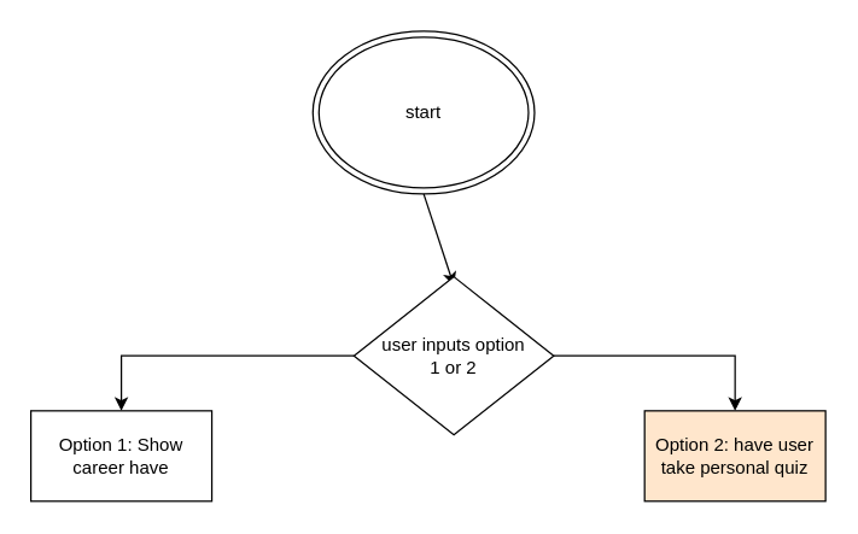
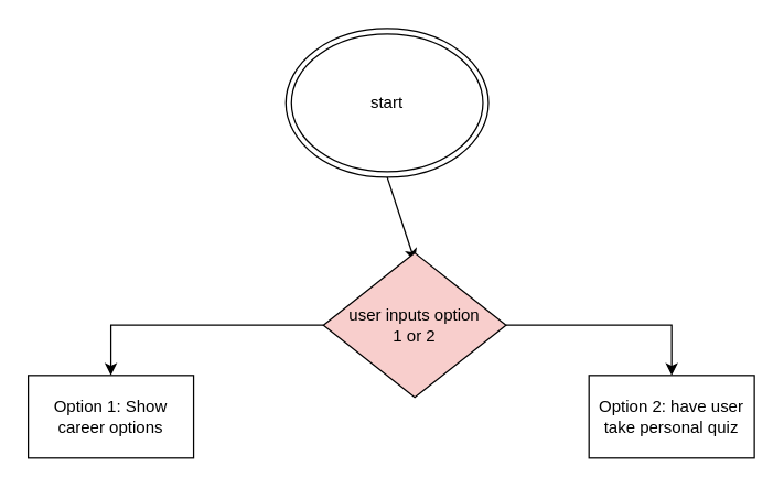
- <mxCell id="6" value="user inputs option&lt;br&gt;1 or 2" style="rhombus;whiteSpace=wrap;html=1;" vertex="1" parent="1"><mxGeometry x="234.25" y="183" width="132.5" height="105" as="geometry" /></mxCell>
+ <mxCell id="6" value="user inputs option&lt;br&gt;1 or 2" style="rhombus;whiteSpace=wrap;html=1;fillColor=#f8cecc;" vertex="1" parent="1"><mxGeometry x="234.25" y="183" width="132.5" height="105" as="geometry" /></mxCell>
- <mxCell id="7" value="Option 1: Show career have" style="rounded=0;whiteSpace=wrap;html=1;" vertex="1" parent="1"><mxGeometry x="20" y="272" width="120" height="60" as="geometry" /></mxCell>
+ <mxCell id="7" value="Option 1: Show career options" style="rounded=0;whiteSpace=wrap;html=1;" vertex="1" parent="1"><mxGeometry x="20" y="272" width="120" height="60" as="geometry" /></mxCell>
- <mxCell id="8" value="Option 2: have user take personal quiz" style="rounded=0;whiteSpace=wrap;html=1;fillColor=#ffe6cc;" vertex="1" parent="1"><mxGeometry x="427" y="272" width="120" height="60" as="geometry" /></mxCell>
+ <mxCell id="8" value="Option 2: have user take personal quiz" style="rounded=0;whiteSpace=wrap;html=1;" vertex="1" parent="1"><mxGeometry x="427" y="272" width="120" height="60" as="geometry" /></mxCell>
